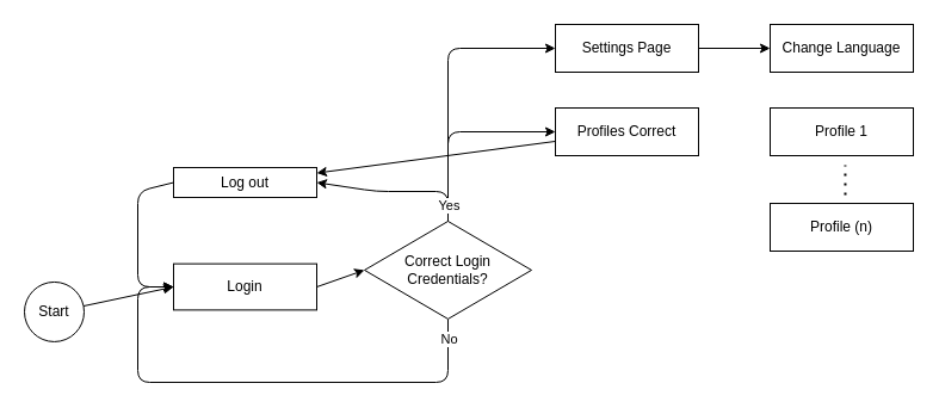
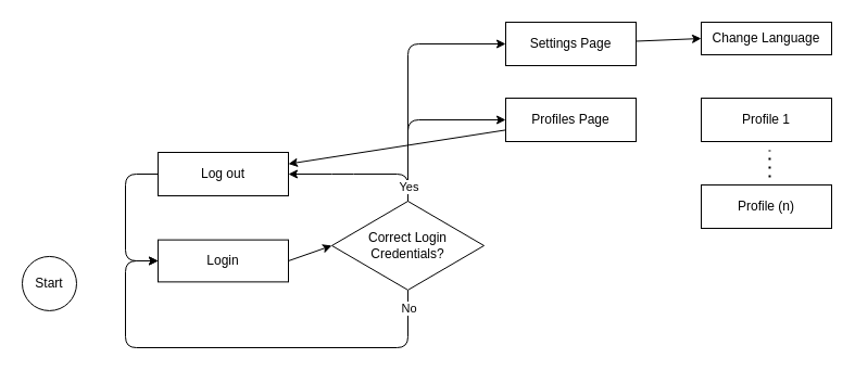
- <mxCell id="19" value="Change Language" style="rounded=0;whiteSpace=wrap;html=1;" vertex="1" parent="1"><mxGeometry x="645" y="20" width="120" height="40" as="geometry" /></mxCell>
+ <mxCell id="19" value="Change Language" style="rounded=0;whiteSpace=wrap;html=1;" vertex="1" parent="1"><mxGeometry x="645" y="20" width="120" height="30" as="geometry" /></mxCell>
- <mxCell id="14" value="Profiles Correct" style="rounded=0;whiteSpace=wrap;html=1;" vertex="1" parent="1"><mxGeometry x="465" y="90" width="120" height="40" as="geometry" /></mxCell>
+ <mxCell id="14" value="Profiles Page" style="rounded=0;whiteSpace=wrap;html=1;" vertex="1" parent="1"><mxGeometry x="465" y="90" width="120" height="40" as="geometry" /></mxCell>
- <mxCell id="12" value="Log out" style="rounded=0;whiteSpace=wrap;html=1;" vertex="1" parent="1"><mxGeometry x="145" y="140" width="120" height="25" as="geometry" /></mxCell>
+ <mxCell id="12" value="Log out" style="rounded=0;whiteSpace=wrap;html=1;" vertex="1" parent="1"><mxGeometry x="145" y="140" width="120" height="40" as="geometry" /></mxCell>
- <mxCell id="17" style="edgeStyle=none;html=1;entryX=0;entryY=0.5;entryDx=0;entryDy=0;" edge="1" parent="1" source="18" target="3"><mxGeometry relative="1" as="geometry" /></mxCell>
